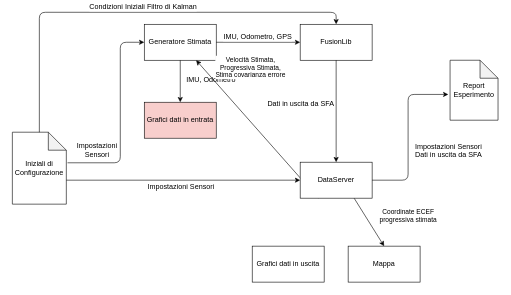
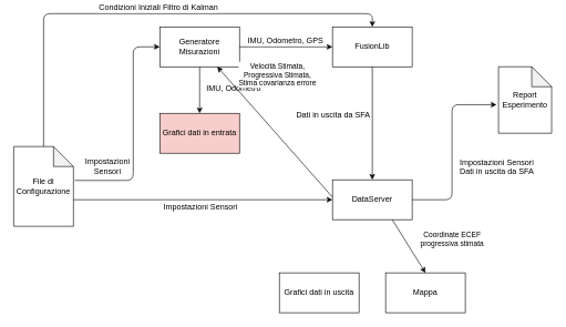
- <mxCell id="3" value="Generatore Stimata" style="rounded=0;whiteSpace=wrap;html=1;" vertex="1" parent="1"><mxGeometry x="240" y="40" width="120" height="60" as="geometry" /></mxCell>
+ <mxCell id="3" value="Generatore Misurazioni" style="rounded=0;whiteSpace=wrap;html=1;" vertex="1" parent="1"><mxGeometry x="240" y="40" width="120" height="60" as="geometry" /></mxCell>
- <mxCell id="18" value="Iniziali di Configurazione" style="shape=note;whiteSpace=wrap;html=1;backgroundOutline=1;darkOpacity=0.05;" vertex="1" parent="1"><mxGeometry x="20" y="220" width="90" height="120" as="geometry" /></mxCell>
+ <mxCell id="18" value="File di Configurazione" style="shape=note;whiteSpace=wrap;html=1;backgroundOutline=1;darkOpacity=0.05;" vertex="1" parent="1"><mxGeometry x="20" y="220" width="90" height="120" as="geometry" /></mxCell>
